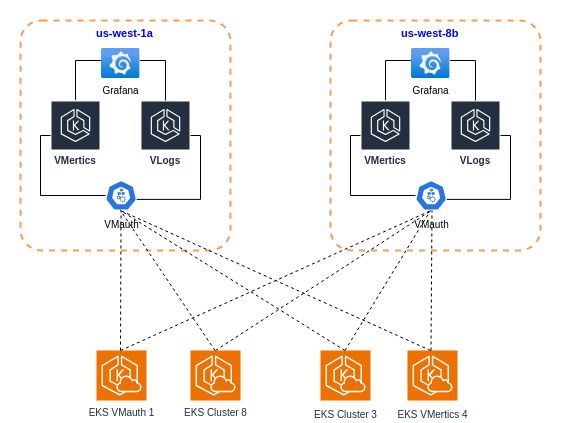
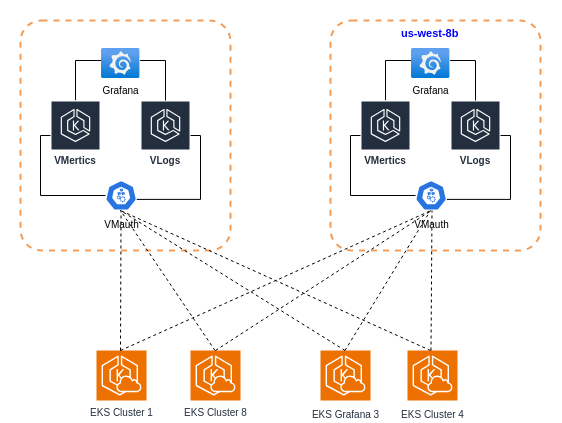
- <mxCell id="20" value="&lt;span style=&quot;font-family: &amp;quot;Amazon Ember&amp;quot;, Helvetica, Arial, sans-serif; font-size: 11px; font-style: normal; font-variant-ligatures: normal; font-variant-caps: normal; letter-spacing: normal; orphans: 2; text-align: start; text-indent: 0px; text-transform: none; widows: 2; word-spacing: 0px; -webkit-text-stroke-width: 0px; white-space: normal; background-color: rgb(255, 255, 255); text-decoration-thickness: initial; text-decoration-style: initial; text-decoration-color: initial; float: none; display: inline !important;&quot;&gt;&lt;font color=&quot;#0000ff&quot;&gt;us-west-1a&lt;/font&gt;&lt;/span&gt;" style="text;whiteSpace=wrap;html=1;fontStyle=1;fontSize=11;" vertex="1" parent="1"><mxGeometry x="93.5" y="20" width="63" height="20" as="geometry" /></mxCell>
- <mxCell id="21" value="EKS VMauth 1" style="sketch=0;points=[[0,0,0],[0.25,0,0],[0.5,0,0],[0.75,0,0],[1,0,0],[0,1,0],[0.25,1,0],[0.5,1,0],[0.75,1,0],[1,1,0],[0,0.25,0],[0,0.5,0],[0,0.75,0],[1,0.25,0],[1,0.5,0],[1,0.75,0]];outlineConnect=0;fontColor=#232F3E;fillColor=#ED7100;strokeColor=#ffffff;dashed=0;verticalLabelPosition=bottom;verticalAlign=top;align=center;html=1;fontSize=10;fontStyle=0;aspect=fixed;shape=mxgraph.aws4.resourceIcon;resIcon=mxgraph.aws4.eks_cloud;" vertex="1" parent="1"><mxGeometry x="96" y="350" width="50" height="50" as="geometry" /></mxCell>
+ <mxCell id="21" value="EKS Cluster 1" style="sketch=0;points=[[0,0,0],[0.25,0,0],[0.5,0,0],[0.75,0,0],[1,0,0],[0,1,0],[0.25,1,0],[0.5,1,0],[0.75,1,0],[1,1,0],[0,0.25,0],[0,0.5,0],[0,0.75,0],[1,0.25,0],[1,0.5,0],[1,0.75,0]];outlineConnect=0;fontColor=#232F3E;fillColor=#ED7100;strokeColor=#ffffff;dashed=0;verticalLabelPosition=bottom;verticalAlign=top;align=center;html=1;fontSize=10;fontStyle=0;aspect=fixed;shape=mxgraph.aws4.resourceIcon;resIcon=mxgraph.aws4.eks_cloud;" vertex="1" parent="1"><mxGeometry x="96" y="350" width="50" height="50" as="geometry" /></mxCell>
- <mxCell id="23" value="&lt;font style=&quot;font-size: 10px;&quot;&gt;EKS Cluster 3&lt;/font&gt;" style="sketch=0;points=[[0,0,0],[0.25,0,0],[0.5,0,0],[0.75,0,0],[1,0,0],[0,1,0],[0.25,1,0],[0.5,1,0],[0.75,1,0],[1,1,0],[0,0.25,0],[0,0.5,0],[0,0.75,0],[1,0.25,0],[1,0.5,0],[1,0.75,0]];outlineConnect=0;fontColor=#232F3E;fillColor=#ED7100;strokeColor=#ffffff;dashed=0;verticalLabelPosition=bottom;verticalAlign=top;align=center;html=1;fontSize=12;fontStyle=0;aspect=fixed;shape=mxgraph.aws4.resourceIcon;resIcon=mxgraph.aws4.eks_cloud;" vertex="1" parent="1"><mxGeometry x="320" y="350" width="50" height="50" as="geometry" /></mxCell>
+ <mxCell id="23" value="&lt;font style=&quot;font-size: 10px;&quot;&gt;EKS Grafana 3&lt;/font&gt;" style="sketch=0;points=[[0,0,0],[0.25,0,0],[0.5,0,0],[0.75,0,0],[1,0,0],[0,1,0],[0.25,1,0],[0.5,1,0],[0.75,1,0],[1,1,0],[0,0.25,0],[0,0.5,0],[0,0.75,0],[1,0.25,0],[1,0.5,0],[1,0.75,0]];outlineConnect=0;fontColor=#232F3E;fillColor=#ED7100;strokeColor=#ffffff;dashed=0;verticalLabelPosition=bottom;verticalAlign=top;align=center;html=1;fontSize=12;fontStyle=0;aspect=fixed;shape=mxgraph.aws4.resourceIcon;resIcon=mxgraph.aws4.eks_cloud;" vertex="1" parent="1"><mxGeometry x="320" y="350" width="50" height="50" as="geometry" /></mxCell>
- <mxCell id="22" value="&lt;font style=&quot;font-size: 10px;&quot;&gt;EKS VMertics 4&lt;/font&gt;" style="sketch=0;points=[[0,0,0],[0.25,0,0],[0.5,0,0],[0.75,0,0],[1,0,0],[0,1,0],[0.25,1,0],[0.5,1,0],[0.75,1,0],[1,1,0],[0,0.25,0],[0,0.5,0],[0,0.75,0],[1,0.25,0],[1,0.5,0],[1,0.75,0]];outlineConnect=0;fontColor=#232F3E;fillColor=#ED7100;strokeColor=#ffffff;dashed=0;verticalLabelPosition=bottom;verticalAlign=top;align=center;html=1;fontSize=12;fontStyle=0;aspect=fixed;shape=mxgraph.aws4.resourceIcon;resIcon=mxgraph.aws4.eks_cloud;" vertex="1" parent="1"><mxGeometry x="407" y="350" width="50" height="50" as="geometry" /></mxCell>
+ <mxCell id="22" value="&lt;font style=&quot;font-size: 10px;&quot;&gt;EKS Cluster 4&lt;/font&gt;" style="sketch=0;points=[[0,0,0],[0.25,0,0],[0.5,0,0],[0.75,0,0],[1,0,0],[0,1,0],[0.25,1,0],[0.5,1,0],[0.75,1,0],[1,1,0],[0,0.25,0],[0,0.5,0],[0,0.75,0],[1,0.25,0],[1,0.5,0],[1,0.75,0]];outlineConnect=0;fontColor=#232F3E;fillColor=#ED7100;strokeColor=#ffffff;dashed=0;verticalLabelPosition=bottom;verticalAlign=top;align=center;html=1;fontSize=12;fontStyle=0;aspect=fixed;shape=mxgraph.aws4.resourceIcon;resIcon=mxgraph.aws4.eks_cloud;" vertex="1" parent="1"><mxGeometry x="407" y="350" width="50" height="50" as="geometry" /></mxCell>
